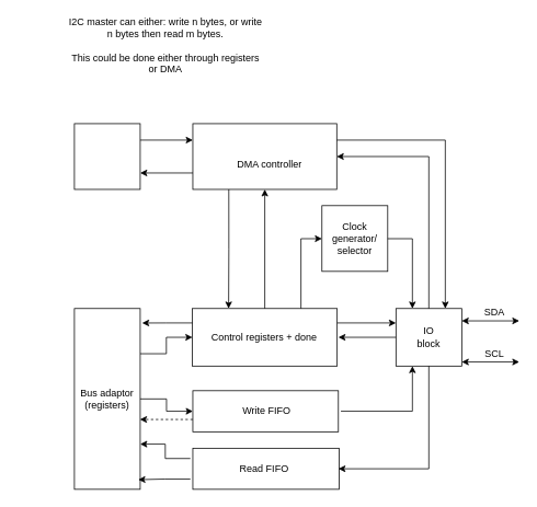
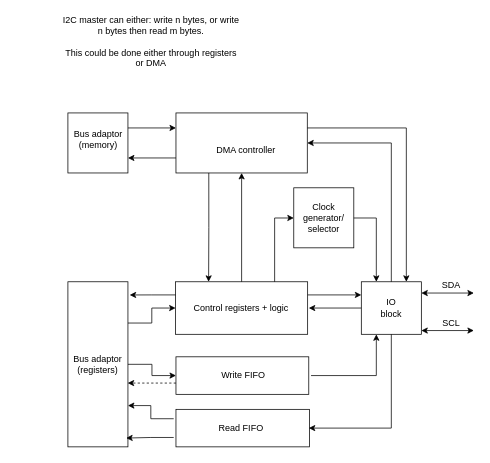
+ <mxCell id="6" value="Bus adaptor&lt;br&gt;(memory)" style="text;html=1;resizable=0;autosize=1;align=center;verticalAlign=middle;points=[];fillColor=none;strokeColor=none;rounded=0;" parent="4" vertex="1"><mxGeometry y="20" width="80" height="30" as="geometry" /></mxCell>
- <mxCell id="17" value="Control registers + done" style="text;html=1;strokeColor=none;fillColor=none;align=center;verticalAlign=middle;whiteSpace=wrap;rounded=0;" parent="15" vertex="1"><mxGeometry y="25" width="180" height="20" as="geometry" /></mxCell>
+ <mxCell id="17" value="Control registers + logic" style="text;html=1;strokeColor=none;fillColor=none;align=center;verticalAlign=middle;whiteSpace=wrap;rounded=0;" parent="15" vertex="1"><mxGeometry y="25" width="180" height="20" as="geometry" /></mxCell>
